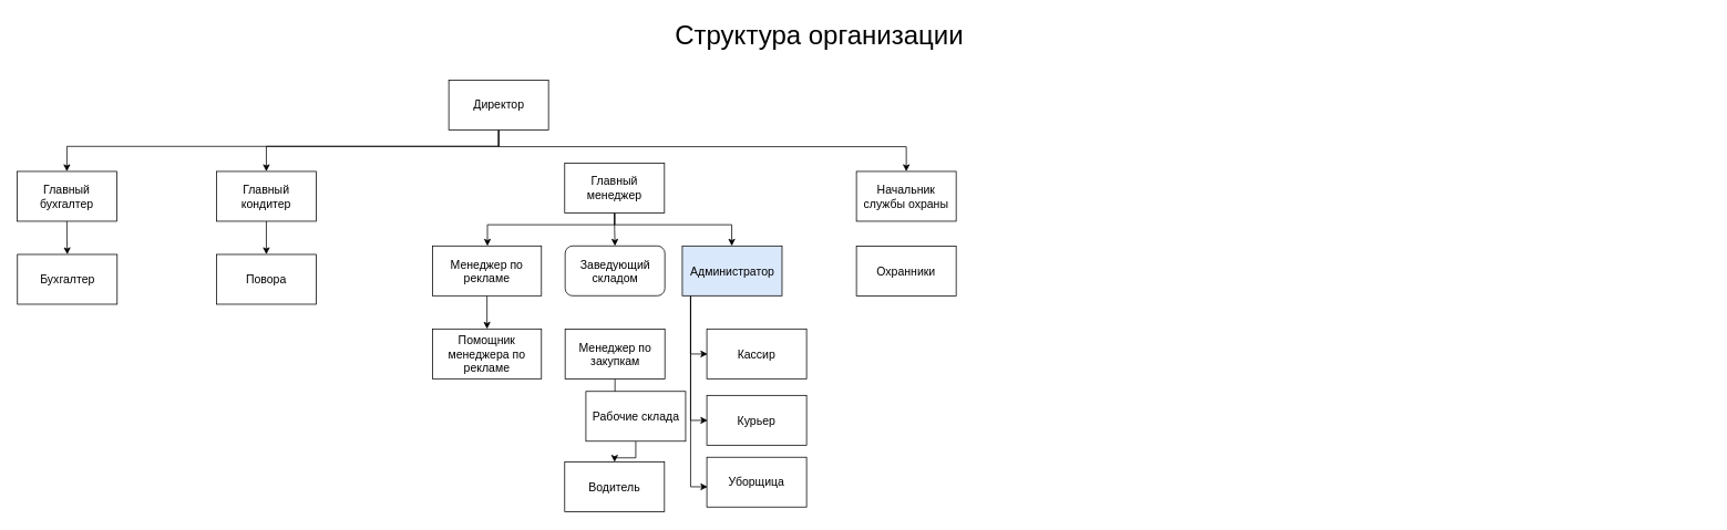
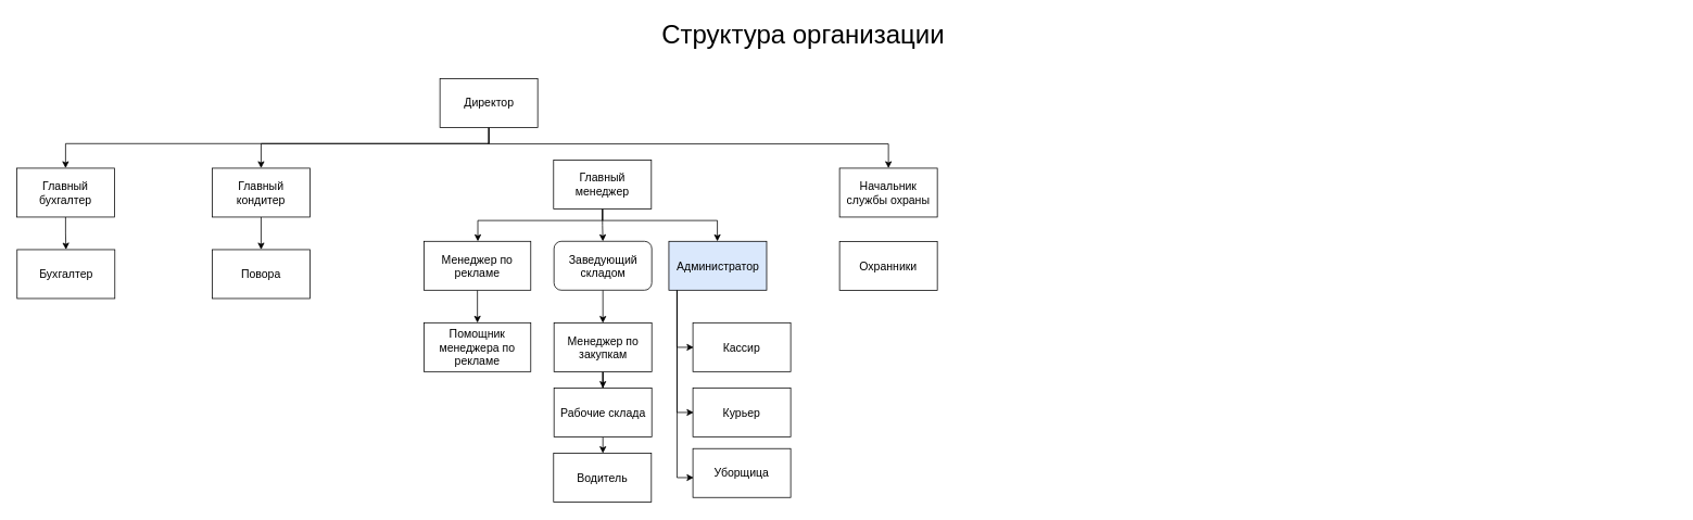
+ <mxCell id="23" value="" style="edgeStyle=orthogonalEdgeStyle;rounded=0;orthogonalLoop=1;jettySize=auto;html=1;" edge="1" parent="1" source="24" target="33"><mxGeometry relative="1" as="geometry" /></mxCell>
- <mxCell id="35" value="&lt;span style=&quot;font-size: 14px&quot;&gt;Рабочие склада&lt;/span&gt;" style="rounded=0;whiteSpace=wrap;html=1;" vertex="1" parent="1"><mxGeometry x="704.5" y="470.787" width="120" height="60" as="geometry" /></mxCell>
+ <mxCell id="35" value="&lt;span style=&quot;font-size: 14px&quot;&gt;Рабочие склада&lt;/span&gt;" style="rounded=0;whiteSpace=wrap;html=1;" vertex="1" parent="1"><mxGeometry x="679.5" y="475.787" width="120" height="60" as="geometry" /></mxCell>
